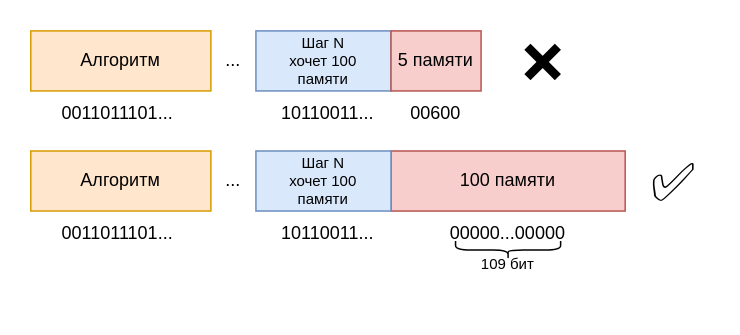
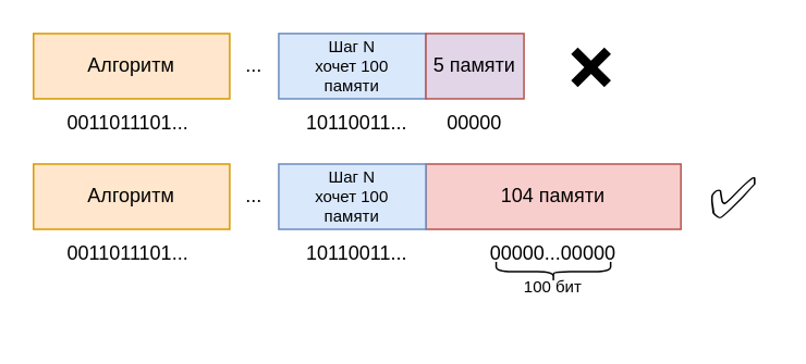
- <mxCell id="4" value="5 памяти" style="rounded=0;whiteSpace=wrap;html=1;fillColor=#f8cecc;strokeColor=#b85450;" vertex="1" parent="1"><mxGeometry x="260" y="20" width="60" height="40" as="geometry" /></mxCell>
+ <mxCell id="4" value="5 памяти" style="rounded=0;whiteSpace=wrap;html=1;fillColor=#e1d5e7;strokeColor=#b85450;" vertex="1" parent="1"><mxGeometry x="260" y="20" width="60" height="40" as="geometry" /></mxCell>
- <mxCell id="7" value="00600" style="text;html=1;strokeColor=none;fillColor=none;align=center;verticalAlign=middle;whiteSpace=wrap;rounded=0;fontSize=12;" vertex="1" parent="1"><mxGeometry x="260" y="60" width="60" height="30" as="geometry" /></mxCell>
+ <mxCell id="7" value="00000" style="text;html=1;strokeColor=none;fillColor=none;align=center;verticalAlign=middle;whiteSpace=wrap;rounded=0;fontSize=12;" vertex="1" parent="1"><mxGeometry x="260" y="60" width="60" height="30" as="geometry" /></mxCell>
- <mxCell id="11" value="100 памяти" style="rounded=0;whiteSpace=wrap;html=1;fillColor=#f8cecc;strokeColor=#b85450;" vertex="1" parent="1"><mxGeometry x="260" y="100" width="156" height="40" as="geometry" /></mxCell>
+ <mxCell id="11" value="104 памяти" style="rounded=0;whiteSpace=wrap;html=1;fillColor=#f8cecc;strokeColor=#b85450;" vertex="1" parent="1"><mxGeometry x="260" y="100" width="156" height="40" as="geometry" /></mxCell>
- <mxCell id="19" value="109 бит" style="text;html=1;strokeColor=none;fillColor=none;align=center;verticalAlign=middle;whiteSpace=wrap;rounded=0;fontSize=10;" vertex="1" parent="1"><mxGeometry x="308" y="170" width="60" height="10" as="geometry" /></mxCell>
+ <mxCell id="19" value="100 бит" style="text;html=1;strokeColor=none;fillColor=none;align=center;verticalAlign=middle;whiteSpace=wrap;rounded=0;fontSize=10;" vertex="1" parent="1"><mxGeometry x="308" y="170" width="60" height="10" as="geometry" /></mxCell>
